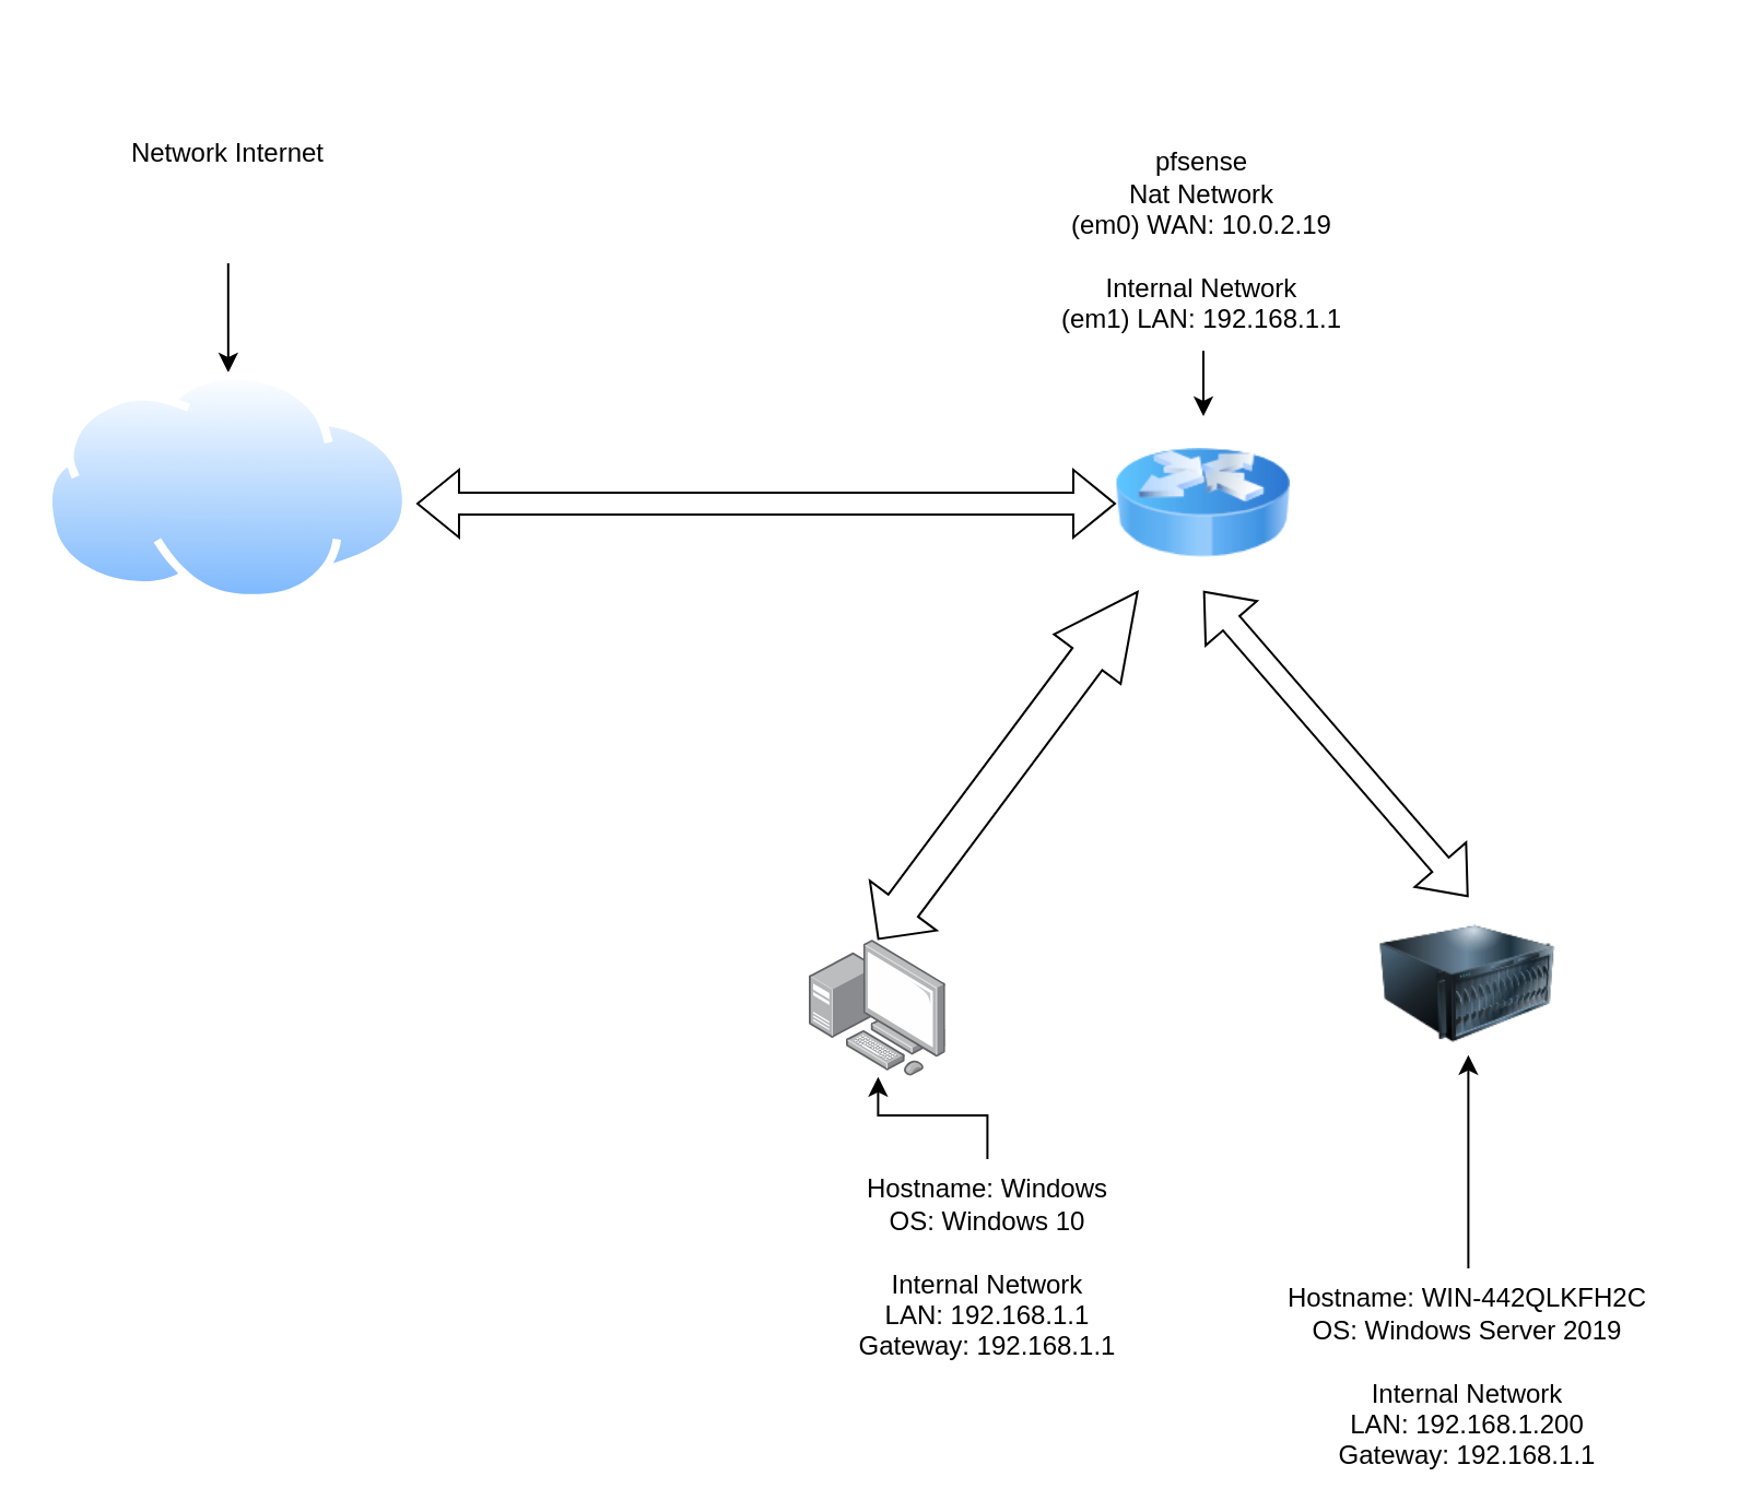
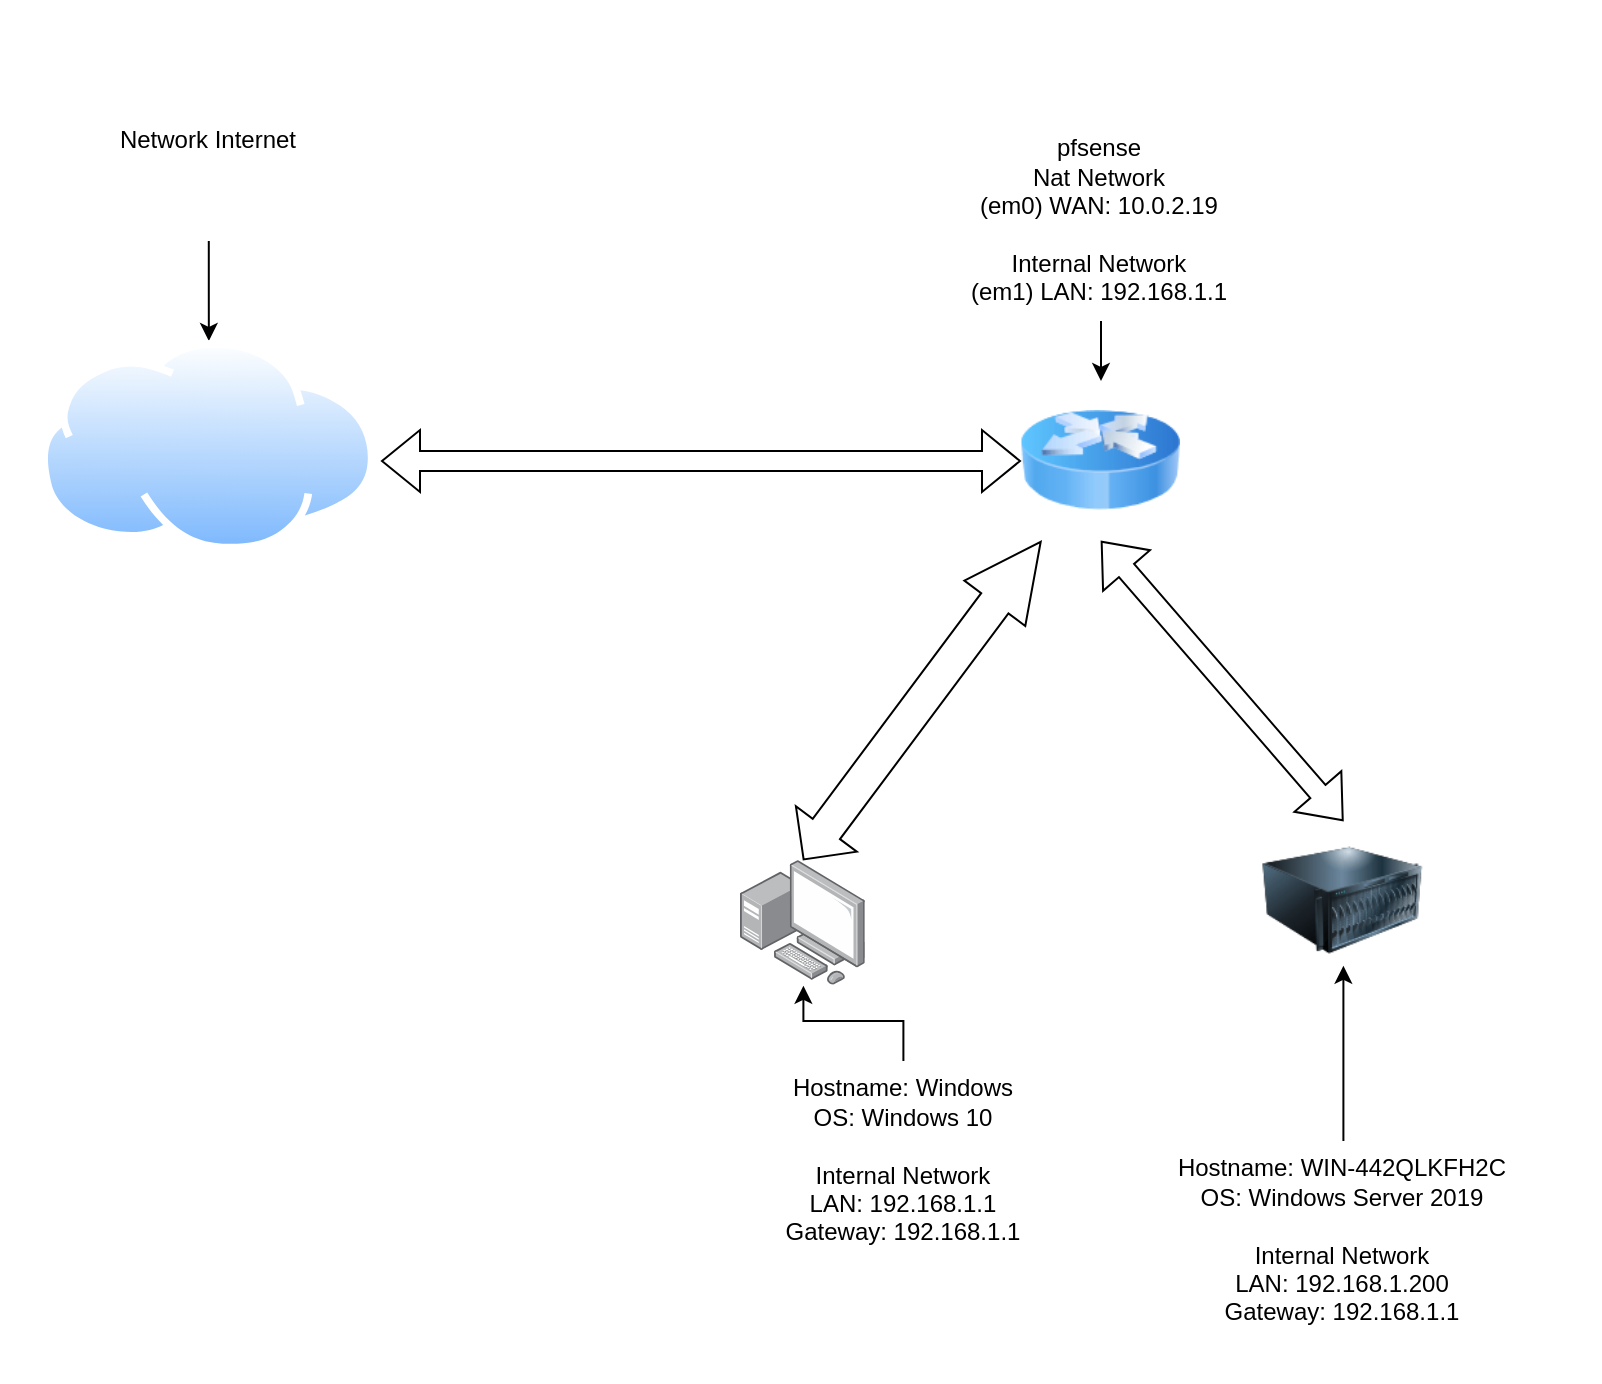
- <mxCell id="14" value="Hostname: WIN-442QLKFH2C&lt;br&gt;OS: Windows Server 2019&lt;br&gt;&lt;br&gt;Internal Network&lt;br&gt;LAN: 192.168.1.200&lt;br&gt;Gateway: 192.168.1.1" style="text;html=1;strokeColor=none;fillColor=none;align=center;verticalAlign=middle;whiteSpace=wrap;rounded=0;" parent="1" vertex="1"><mxGeometry x="564.3" y="580" width="213.8" height="100" as="geometry" /></mxCell>
+ <mxCell id="14" value="Hostname: WIN-442QLKFH2C&lt;br&gt;OS: Windows Server 2019&lt;br&gt;&lt;br&gt;Internal Network&lt;br&gt;LAN: 192.168.1.200&lt;br&gt;Gateway: 192.168.1.1" style="text;html=1;strokeColor=none;fillColor=none;align=center;verticalAlign=middle;whiteSpace=wrap;rounded=0;" parent="1" vertex="1"><mxGeometry x="564.3" y="570" width="213.8" height="100" as="geometry" /></mxCell>
